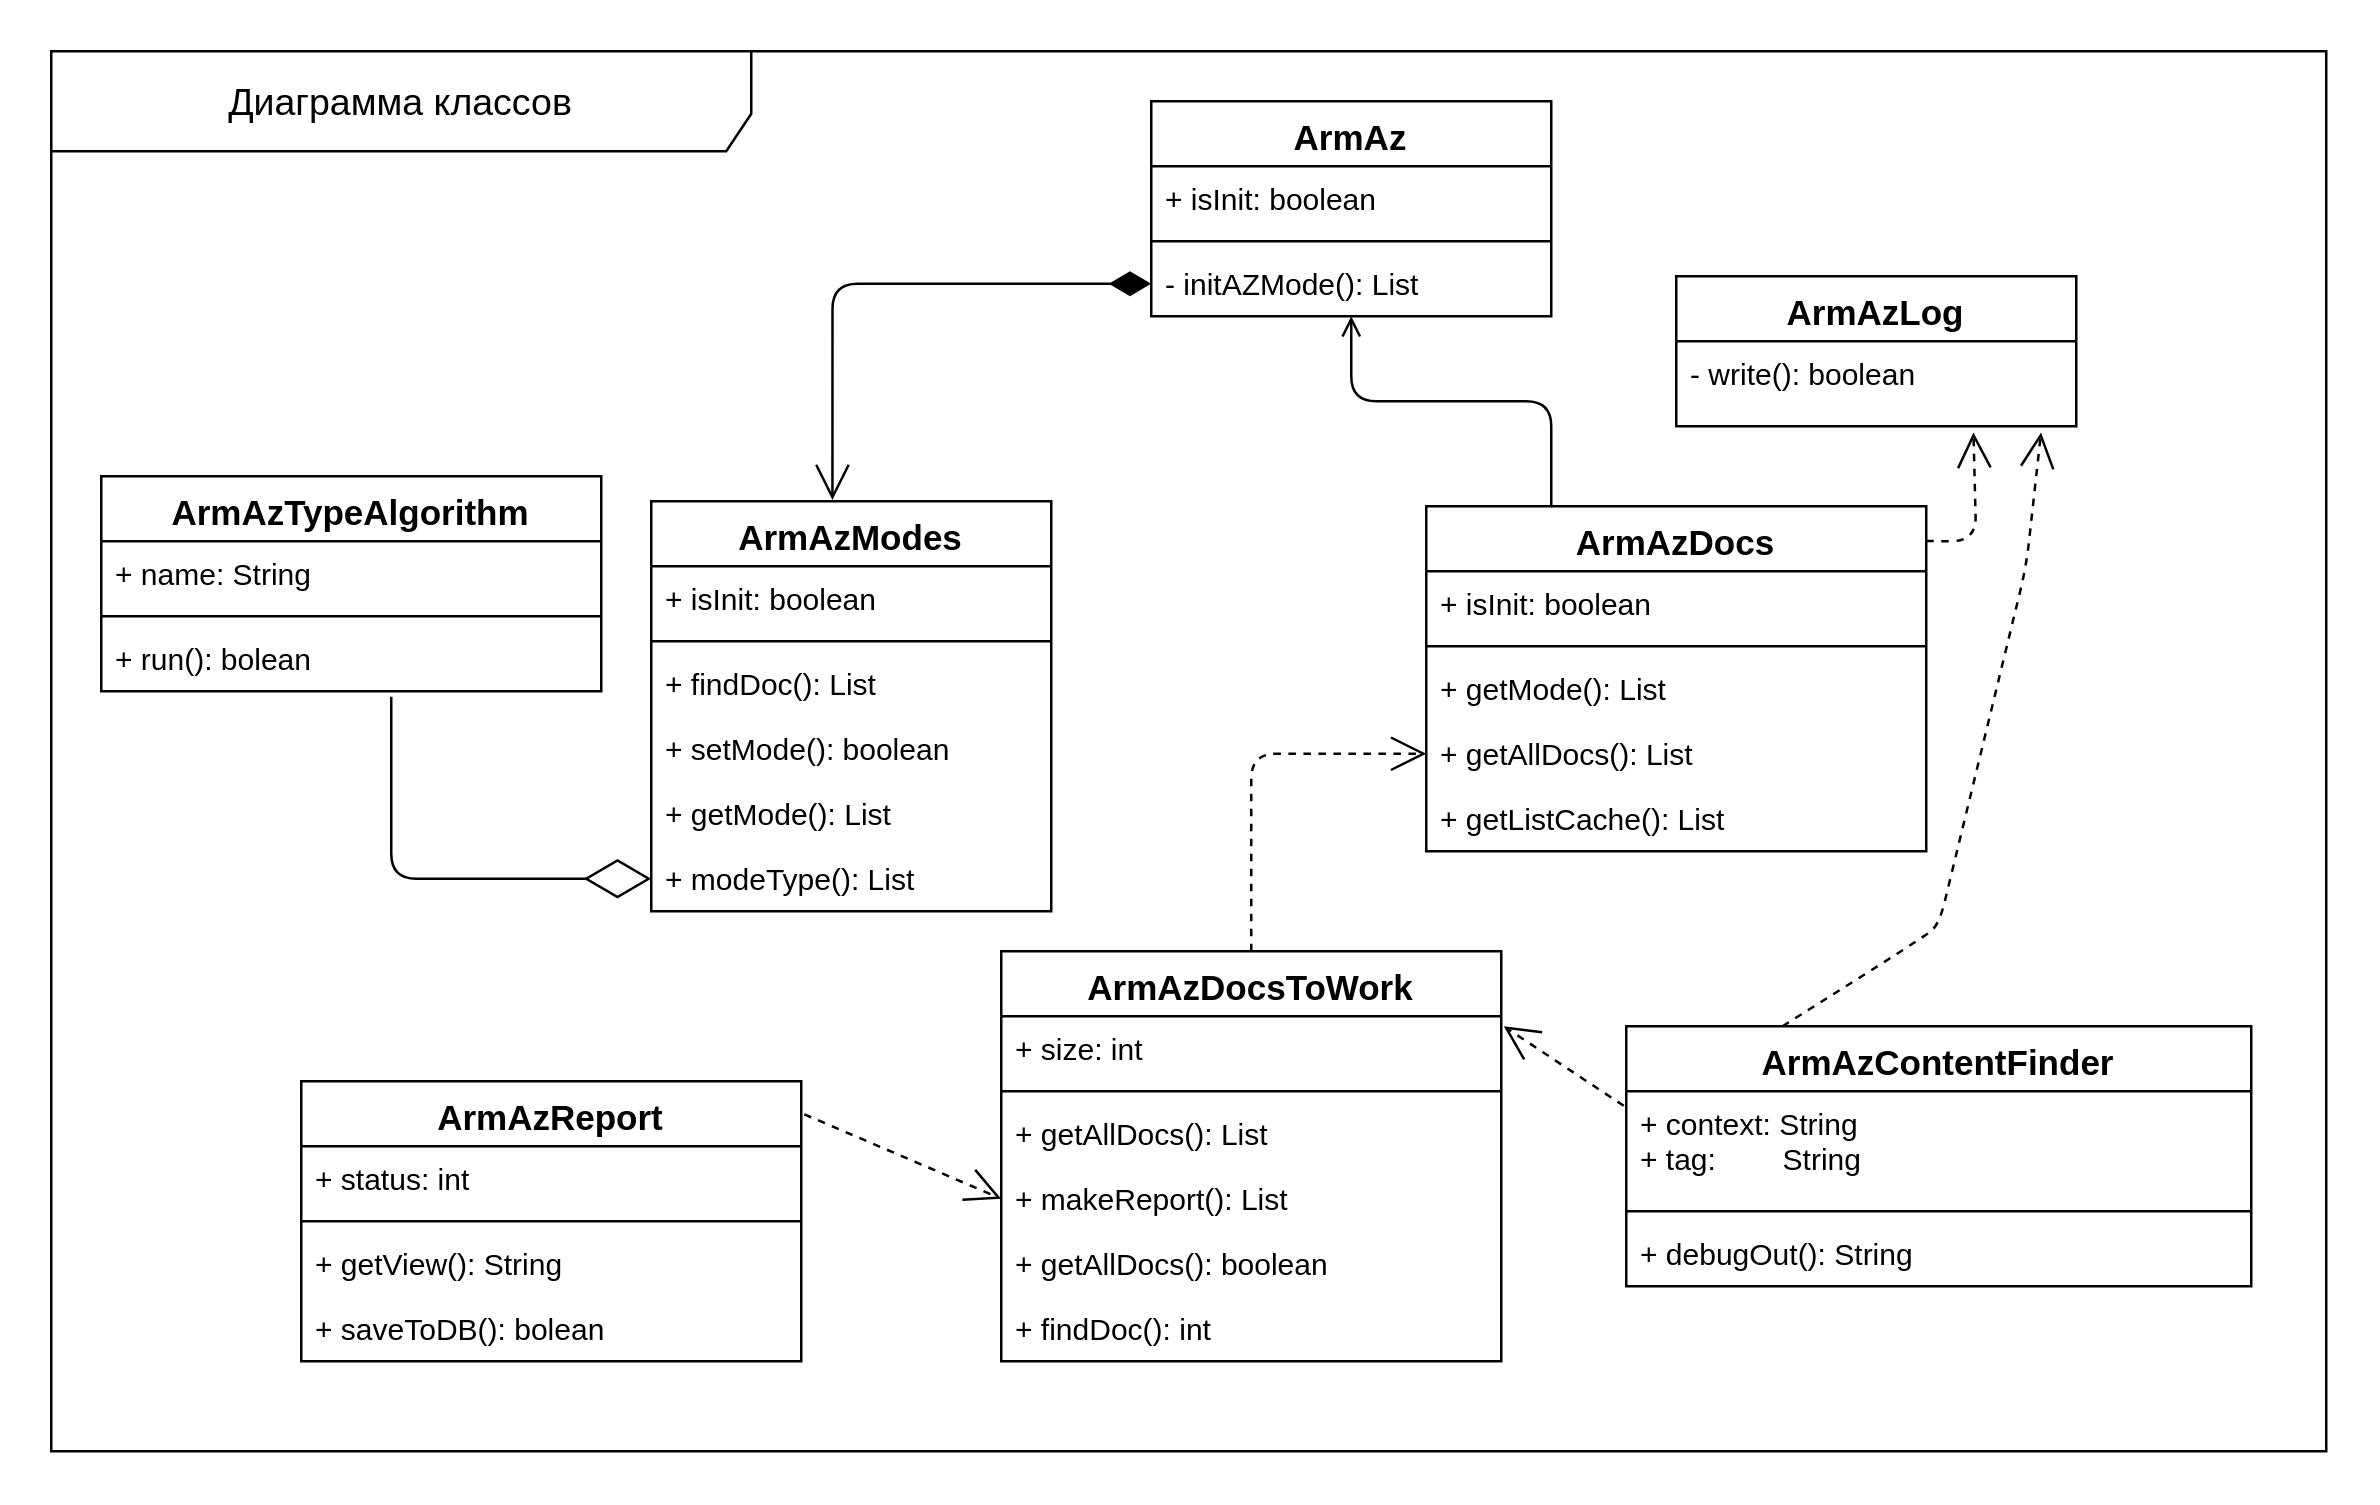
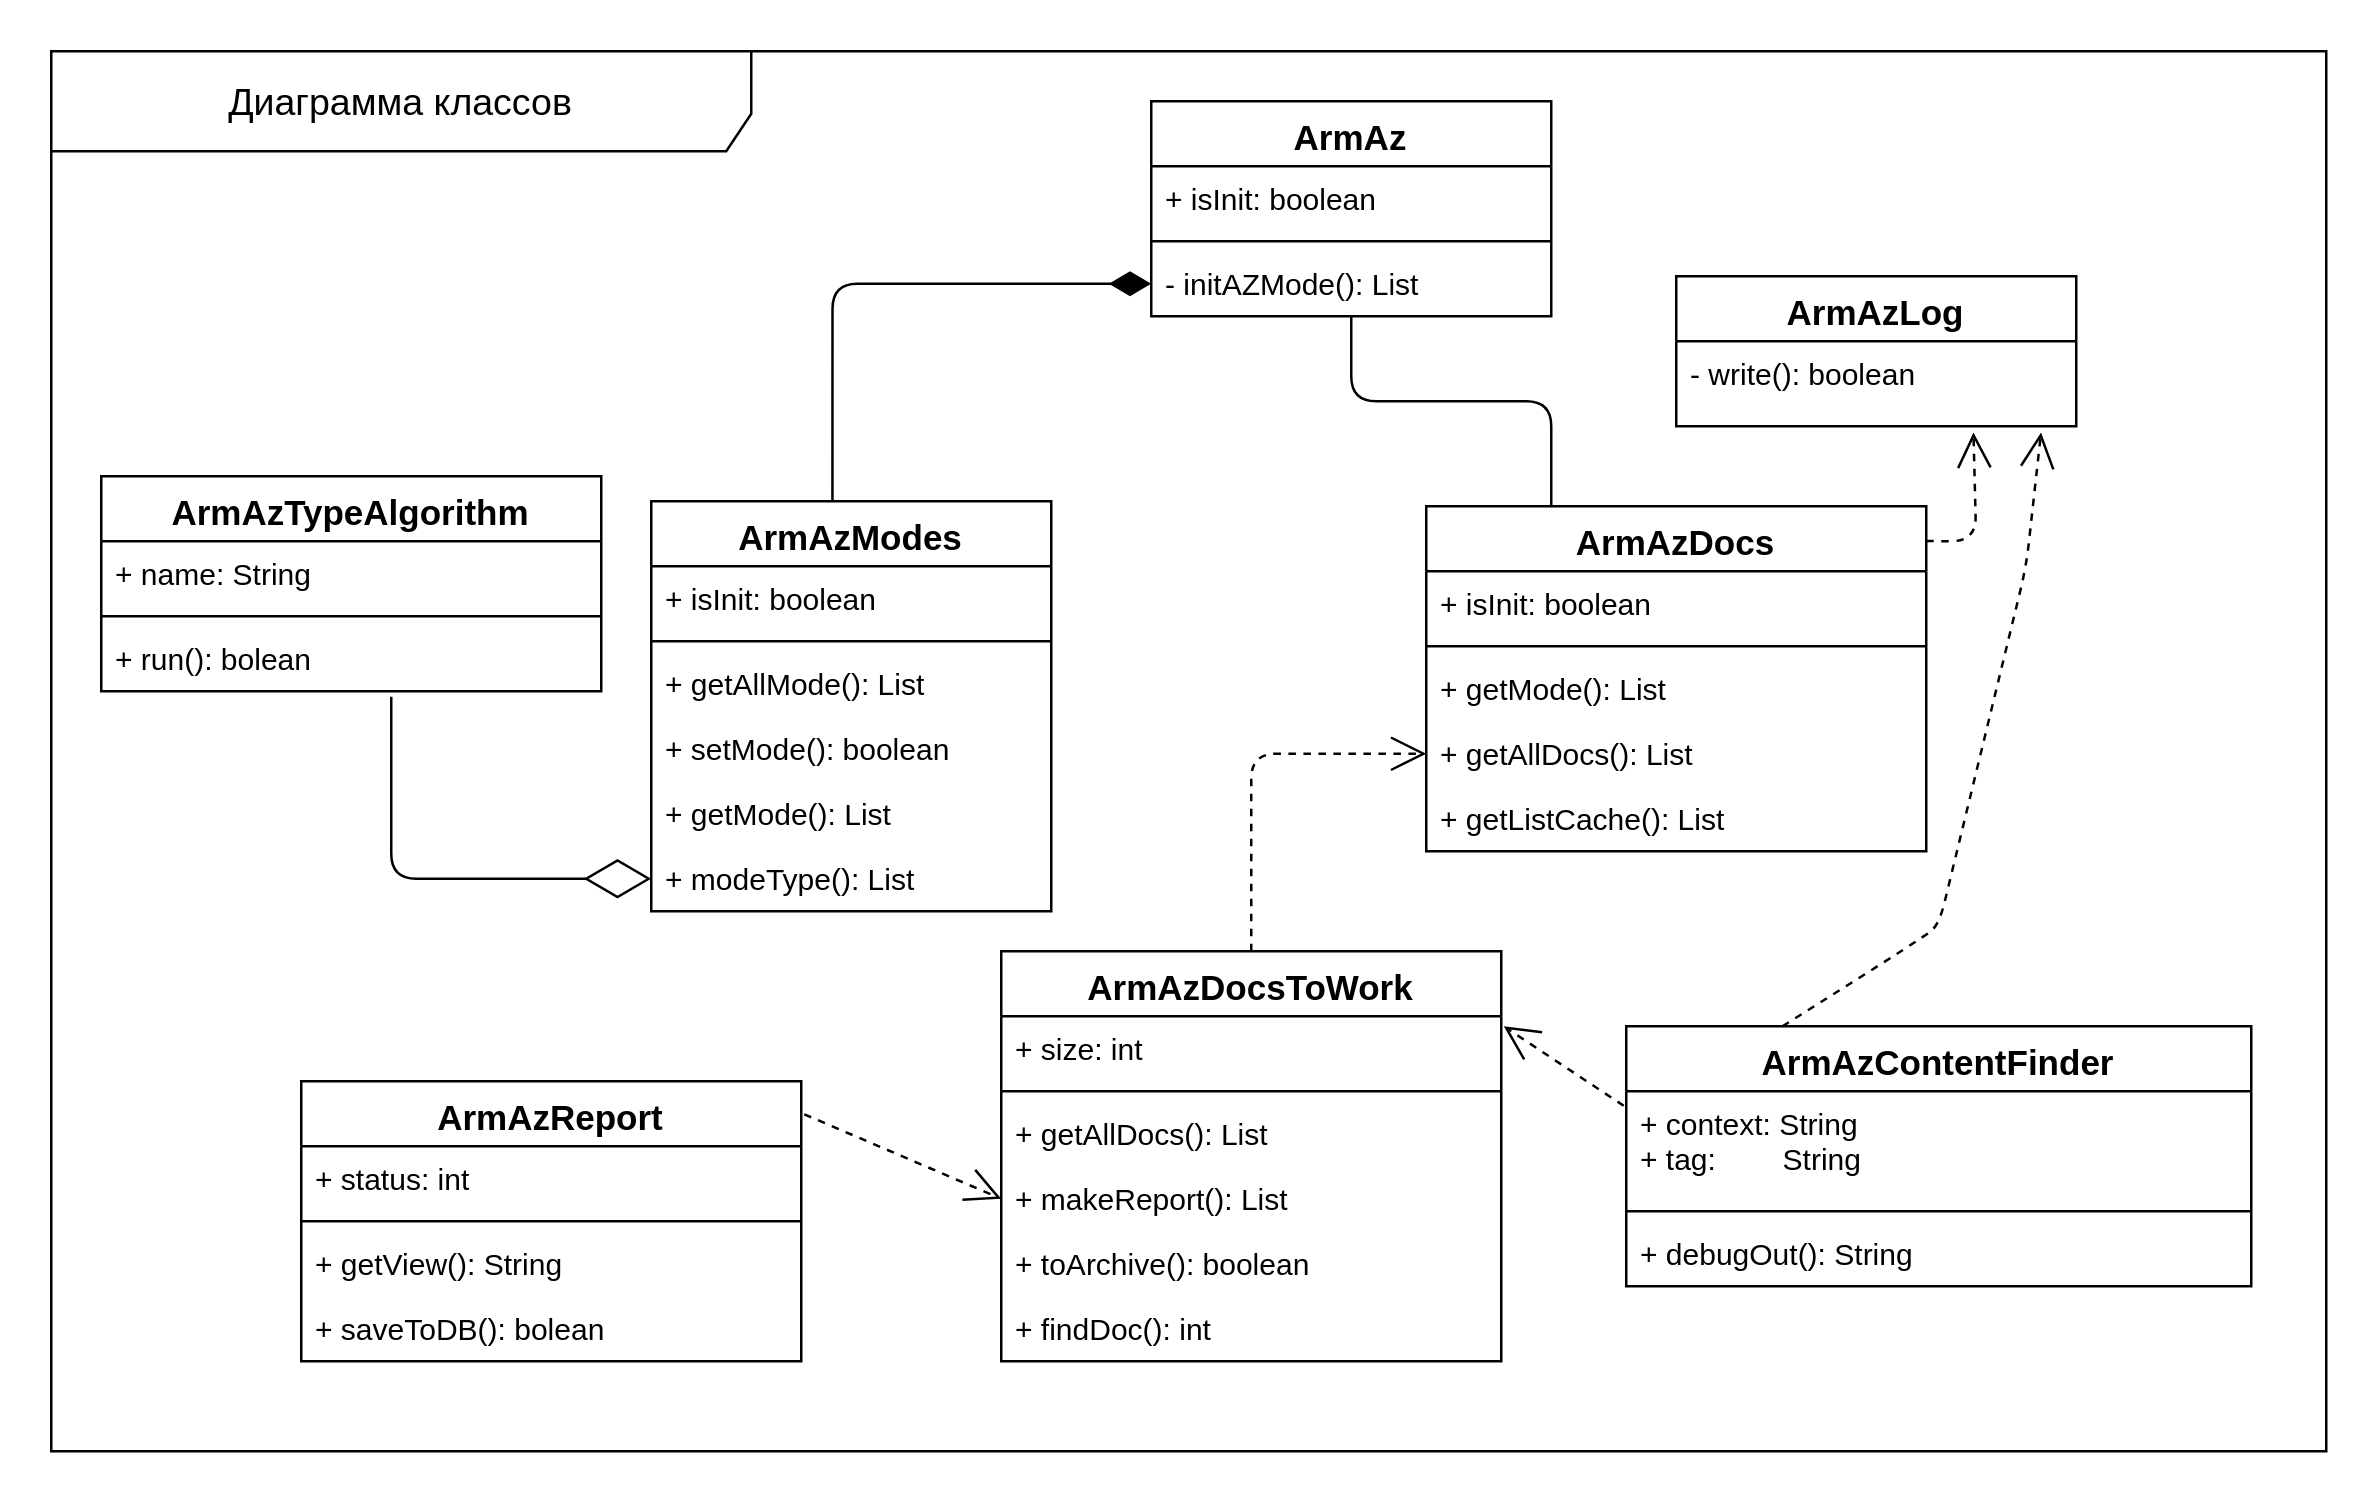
- <mxCell id="34" value="" style="endArrow=open;html=1;fontSize=14;exitX=0.25;exitY=0;exitDx=0;exitDy=0;" edge="1" parent="1" source="15" target="6"><mxGeometry width="50" height="50" relative="1" as="geometry"><mxPoint x="540" y="330" as="sourcePoint" /><mxPoint x="590" y="280" as="targetPoint" /><Array as="points"><mxPoint x="620" y="160" /><mxPoint x="540" y="160" /></Array></mxGeometry></mxCell>
+ <mxCell id="34" value="" style="endArrow=none;html=1;fontSize=14;exitX=0.25;exitY=0;exitDx=0;exitDy=0;" edge="1" parent="1" source="15" target="6"><mxGeometry width="50" height="50" relative="1" as="geometry"><mxPoint x="540" y="330" as="sourcePoint" /><mxPoint x="590" y="280" as="targetPoint" /><Array as="points"><mxPoint x="620" y="160" /><mxPoint x="540" y="160" /></Array></mxGeometry></mxCell>
- <mxCell id="14" value="" style="endArrow=open;html=1;endSize=12;startArrow=diamondThin;startSize=14;startFill=1;edgeStyle=orthogonalEdgeStyle;align=left;verticalAlign=bottom;fontSize=14;exitX=0;exitY=0.5;exitDx=0;exitDy=0;entryX=0.453;entryY=-0.003;entryDx=0;entryDy=0;entryPerimeter=0;" edge="1" parent="1" source="6" target="7"><mxGeometry x="-0.643" relative="1" as="geometry"><mxPoint x="800" y="120" as="sourcePoint" /><mxPoint x="640" y="360" as="targetPoint" /><mxPoint x="-1" as="offset" /></mxGeometry></mxCell>
+ <mxCell id="14" value="" style="endArrow=none;html=1;endSize=12;startArrow=diamondThin;startSize=14;startFill=1;edgeStyle=orthogonalEdgeStyle;align=left;verticalAlign=bottom;fontSize=14;exitX=0;exitY=0.5;exitDx=0;exitDy=0;entryX=0.453;entryY=-0.003;entryDx=0;entryDy=0;entryPerimeter=0;" edge="1" parent="1" source="6" target="7"><mxGeometry x="-0.643" relative="1" as="geometry"><mxPoint x="800" y="120" as="sourcePoint" /><mxPoint x="640" y="360" as="targetPoint" /><mxPoint x="-1" as="offset" /></mxGeometry></mxCell>
- <mxCell id="10" value="+ findDoc(): List" style="text;strokeColor=none;fillColor=none;align=left;verticalAlign=top;spacingLeft=4;spacingRight=4;overflow=hidden;rotatable=0;points=[[0,0.5],[1,0.5]];portConstraint=eastwest;" vertex="1" parent="7"><mxGeometry y="60" width="160" height="26" as="geometry" /></mxCell>
+ <mxCell id="10" value="+ getAllMode(): List" style="text;strokeColor=none;fillColor=none;align=left;verticalAlign=top;spacingLeft=4;spacingRight=4;overflow=hidden;rotatable=0;points=[[0,0.5],[1,0.5]];portConstraint=eastwest;" vertex="1" parent="7"><mxGeometry y="60" width="160" height="26" as="geometry" /></mxCell>
- <mxCell id="31" value="+ getAllDocs(): boolean" style="text;strokeColor=none;fillColor=none;align=left;verticalAlign=top;spacingLeft=4;spacingRight=4;overflow=hidden;rotatable=0;points=[[0,0.5],[1,0.5]];portConstraint=eastwest;" vertex="1" parent="26"><mxGeometry y="112" width="200" height="26" as="geometry" /></mxCell>
+ <mxCell id="31" value="+ toArchive(): boolean" style="text;strokeColor=none;fillColor=none;align=left;verticalAlign=top;spacingLeft=4;spacingRight=4;overflow=hidden;rotatable=0;points=[[0,0.5],[1,0.5]];portConstraint=eastwest;" vertex="1" parent="26"><mxGeometry y="112" width="200" height="26" as="geometry" /></mxCell>
